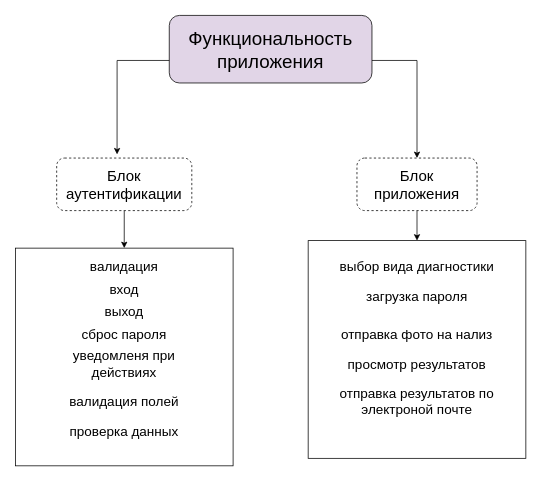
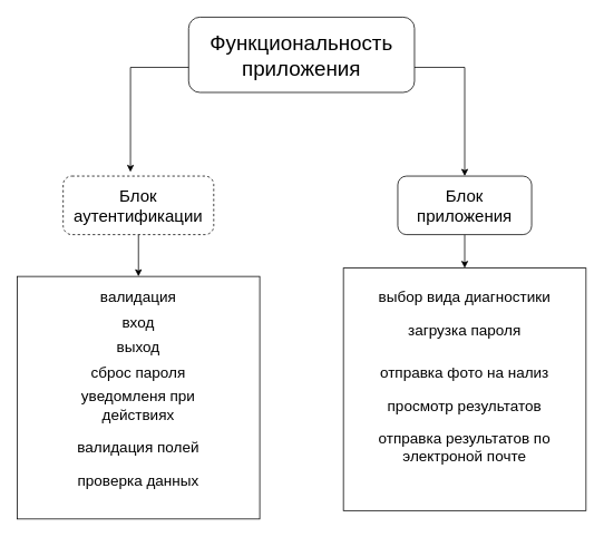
- <mxCell id="3" value="&lt;font style=&quot;font-size: 25px;&quot;&gt;Функциональность приложения&lt;/font&gt;" style="rounded=1;whiteSpace=wrap;html=1;fillColor=#e1d5e7;" vertex="1" parent="1"><mxGeometry x="225" y="20" width="270" height="90" as="geometry" /></mxCell>
+ <mxCell id="3" value="&lt;font style=&quot;font-size: 25px;&quot;&gt;Функциональность приложения&lt;/font&gt;" style="rounded=1;whiteSpace=wrap;html=1;" vertex="1" parent="1"><mxGeometry x="225" y="20" width="270" height="90" as="geometry" /></mxCell>
- <mxCell id="8" value="&lt;span style=&quot;font-size: 20px;&quot;&gt;Блок приложения&lt;/span&gt;" style="rounded=1;whiteSpace=wrap;html=1;dashed=1;" vertex="1" parent="1"><mxGeometry x="475" y="210" width="160" height="70" as="geometry" /></mxCell>
+ <mxCell id="8" value="&lt;span style=&quot;font-size: 20px;&quot;&gt;Блок приложения&lt;/span&gt;" style="rounded=1;whiteSpace=wrap;html=1;" vertex="1" parent="1"><mxGeometry x="475" y="210" width="160" height="70" as="geometry" /></mxCell>
